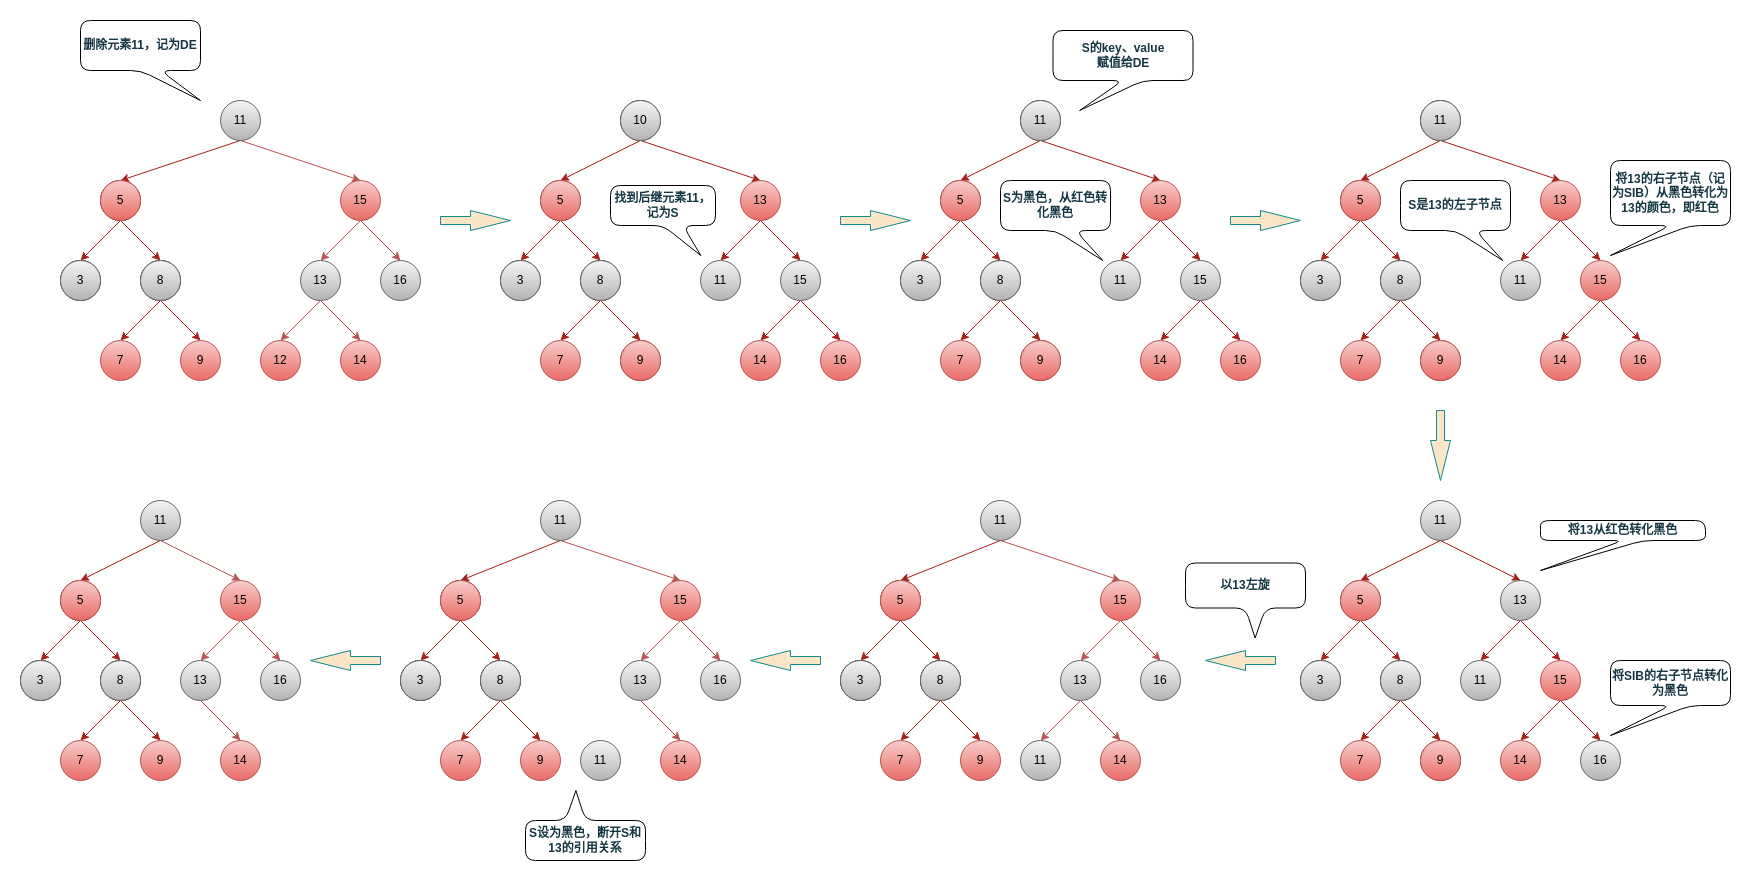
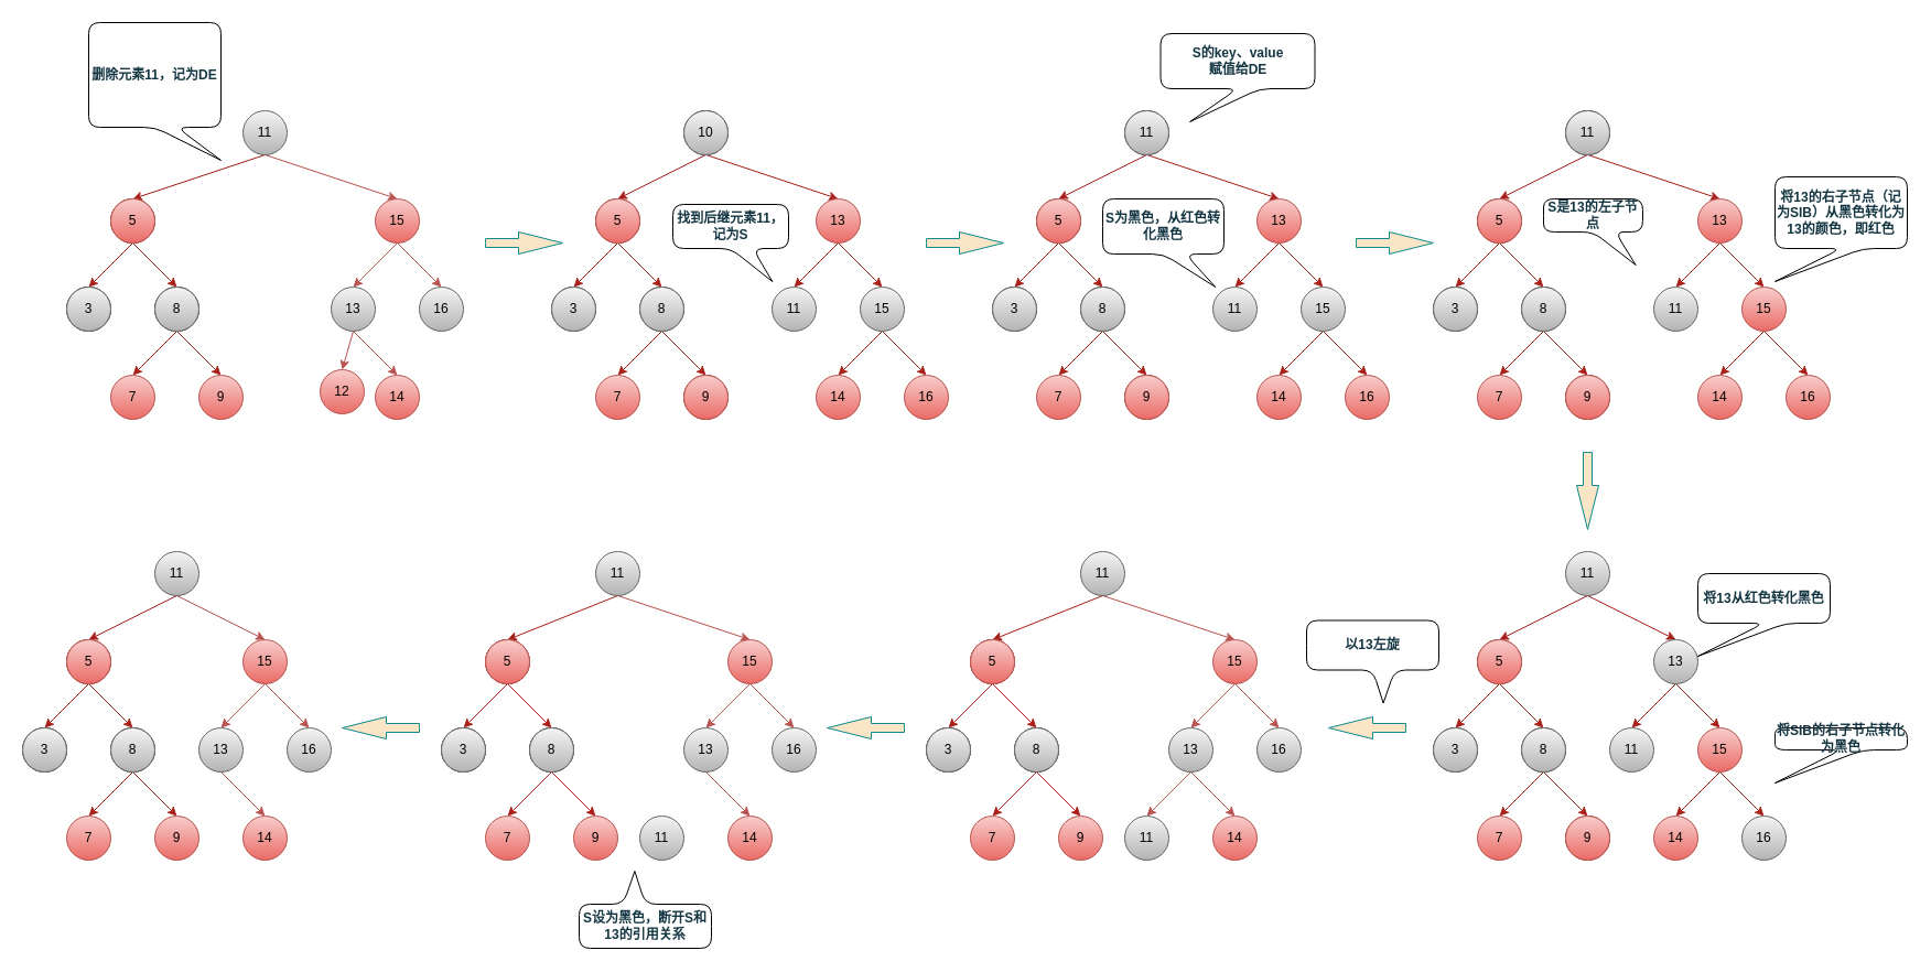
- <mxCell id="2" value="&lt;font color=&quot;#143642&quot;&gt;&lt;b&gt;删除元素11，记为DE&lt;/b&gt;&lt;/font&gt;" style="shape=callout;whiteSpace=wrap;html=1;perimeter=calloutPerimeter;rounded=1;position2=1;" vertex="1" parent="1"><mxGeometry x="80" y="20" width="120" height="80" as="geometry" /></mxCell>
+ <mxCell id="2" value="&lt;font color=&quot;#143642&quot;&gt;&lt;b&gt;删除元素11，记为DE&lt;/b&gt;&lt;/font&gt;" style="shape=callout;whiteSpace=wrap;html=1;perimeter=calloutPerimeter;rounded=1;position2=1;" vertex="1" parent="1"><mxGeometry x="80" y="20" width="120" height="125" as="geometry" /></mxCell>
- <mxCell id="101" value="&lt;font color=&quot;#143642&quot;&gt;&lt;b&gt;S是13的左子节点&lt;/b&gt;&lt;/font&gt;" style="shape=callout;whiteSpace=wrap;html=1;perimeter=calloutPerimeter;rounded=1;position2=0.93;" vertex="1" parent="1"><mxGeometry x="1400" y="180" width="110" height="80" as="geometry" /></mxCell>
+ <mxCell id="101" value="&lt;font color=&quot;#143642&quot;&gt;&lt;b&gt;S是13的左子节点&lt;/b&gt;&lt;/font&gt;" style="shape=callout;whiteSpace=wrap;html=1;perimeter=calloutPerimeter;rounded=1;position2=0.93;" vertex="1" parent="1"><mxGeometry x="1400" y="180" width="90" height="60" as="geometry" /></mxCell>
- <mxCell id="257" value="12" style="ellipse;whiteSpace=wrap;html=1;aspect=fixed;fillColor=#f8cecc;strokeColor=#b85450;gradientColor=#ea6b66;" vertex="1" parent="1"><mxGeometry x="260" y="340" width="40" height="40" as="geometry" /></mxCell>
+ <mxCell id="257" value="12" style="ellipse;whiteSpace=wrap;html=1;aspect=fixed;fillColor=#f8cecc;strokeColor=#b85450;gradientColor=#ea6b66;" vertex="1" parent="1"><mxGeometry x="290" y="335" width="40" height="40" as="geometry" /></mxCell>
- <mxCell id="133" value="&lt;font color=&quot;#143642&quot;&gt;&lt;b&gt;将13从红色转化黑色&lt;br&gt;&lt;/b&gt;&lt;/font&gt;" style="shape=callout;whiteSpace=wrap;html=1;perimeter=calloutPerimeter;rounded=1;position2=0;" vertex="1" parent="1"><mxGeometry x="1540" y="520" width="165" height="50" as="geometry" /></mxCell>
+ <mxCell id="133" value="&lt;font color=&quot;#143642&quot;&gt;&lt;b&gt;将13从红色转化黑色&lt;br&gt;&lt;/b&gt;&lt;/font&gt;" style="shape=callout;whiteSpace=wrap;html=1;perimeter=calloutPerimeter;rounded=1;position2=0;" vertex="1" parent="1"><mxGeometry x="1540" y="520" width="120" height="75" as="geometry" /></mxCell>
- <mxCell id="135" value="&lt;font color=&quot;#143642&quot;&gt;&lt;b&gt;将SIB的右子节点转化为黑色&lt;/b&gt;&lt;/font&gt;" style="shape=callout;whiteSpace=wrap;html=1;perimeter=calloutPerimeter;rounded=1;position2=0;" vertex="1" parent="1"><mxGeometry x="1610" y="660" width="120" height="75" as="geometry" /></mxCell>
+ <mxCell id="135" value="&lt;font color=&quot;#143642&quot;&gt;&lt;b&gt;将SIB的右子节点转化为黑色&lt;/b&gt;&lt;/font&gt;" style="shape=callout;whiteSpace=wrap;html=1;perimeter=calloutPerimeter;rounded=1;position2=0;" vertex="1" parent="1"><mxGeometry x="1610" y="660" width="120" height="50" as="geometry" /></mxCell>
